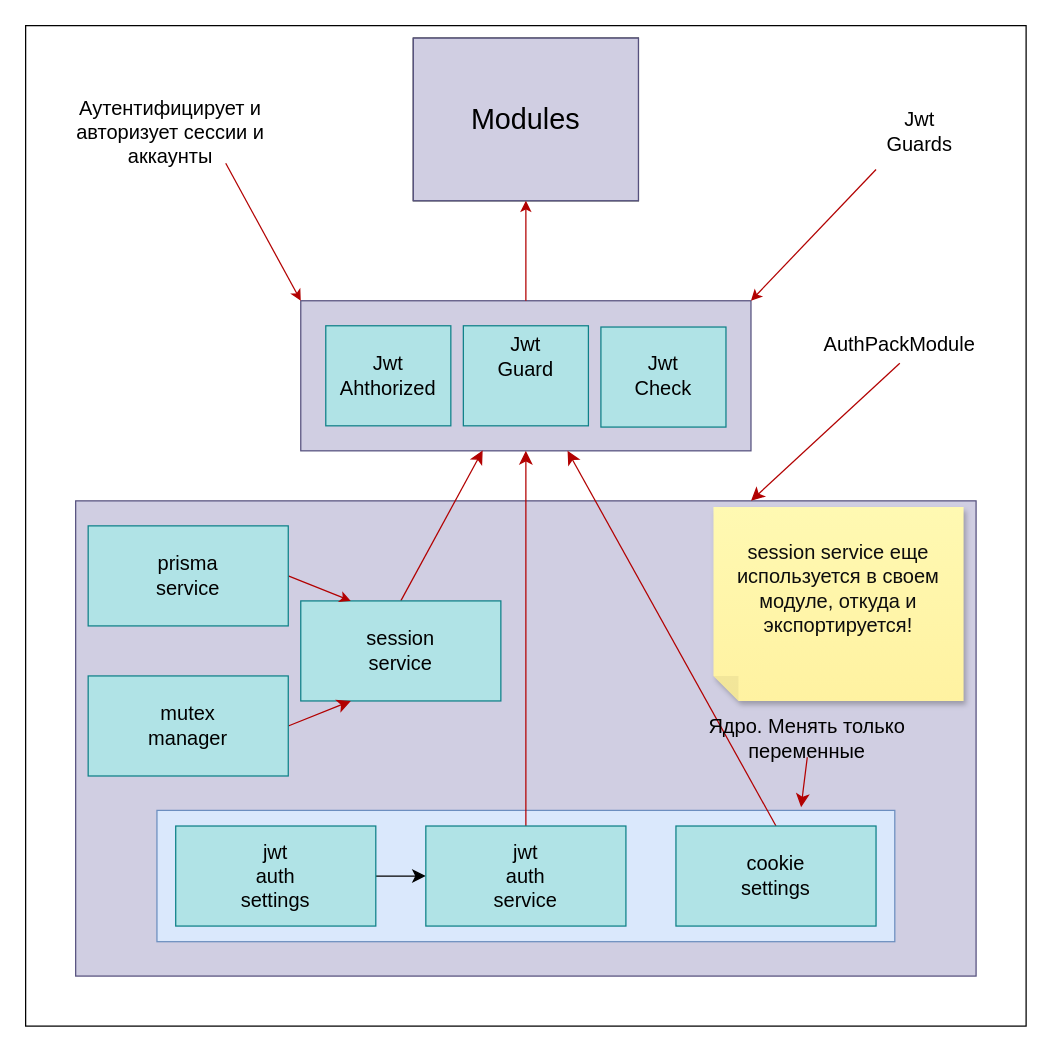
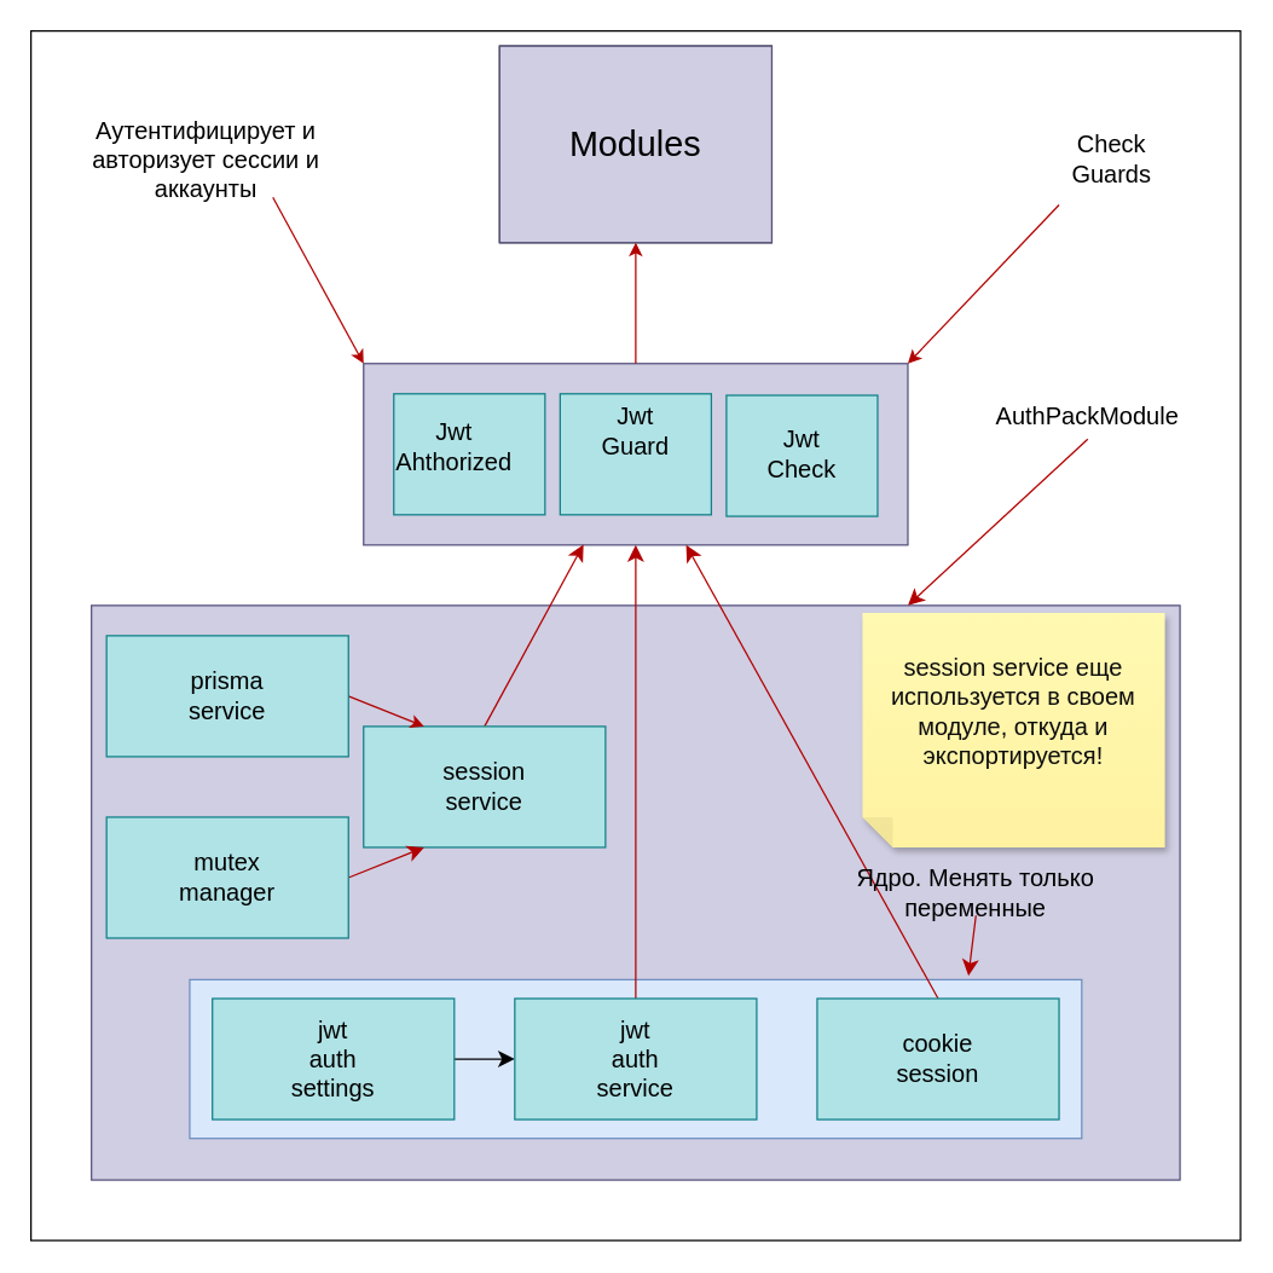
- <mxCell id="42" value="Jwt&lt;br&gt;Guards" style="text;strokeColor=none;align=center;fillColor=none;html=1;verticalAlign=middle;whiteSpace=wrap;rounded=0;fontSize=16;fontColor=#000000;" parent="1" vertex="1"><mxGeometry x="700" y="75" width="70" height="60" as="geometry" /></mxCell>
+ <mxCell id="42" value="Check&lt;br&gt;Guards" style="text;strokeColor=none;align=center;fillColor=none;html=1;verticalAlign=middle;whiteSpace=wrap;rounded=0;fontSize=16;fontColor=#000000;" parent="1" vertex="1"><mxGeometry x="700" y="75" width="70" height="60" as="geometry" /></mxCell>
- <mxCell id="40" value="Jwt&lt;br style=&quot;font-size: 16px;&quot;&gt;Ahthorized" style="text;strokeColor=none;align=center;fillColor=none;html=1;verticalAlign=middle;whiteSpace=wrap;rounded=0;fontSize=16;fontColor=#000000;" parent="1" vertex="1"><mxGeometry x="280" y="285" width="60" height="30" as="geometry" /></mxCell>
+ <mxCell id="40" value="Jwt&lt;br style=&quot;font-size: 16px;&quot;&gt;Ahthorized" style="text;strokeColor=none;align=center;fillColor=none;html=1;verticalAlign=middle;whiteSpace=wrap;rounded=0;fontSize=16;fontColor=#000000;" parent="1" vertex="1"><mxGeometry x="270" y="280" width="60" height="30" as="geometry" /></mxCell>
- <mxCell id="23" value="cookie&lt;div&gt;settings&lt;/div&gt;" style="text;strokeColor=none;fillColor=none;html=1;align=center;verticalAlign=middle;whiteSpace=wrap;rounded=0;fontSize=16;fontColor=#000000;" parent="1" vertex="1"><mxGeometry x="590" y="685" width="60" height="30" as="geometry" /></mxCell>
+ <mxCell id="23" value="cookie&lt;div&gt;session&lt;/div&gt;" style="text;strokeColor=none;fillColor=none;html=1;align=center;verticalAlign=middle;whiteSpace=wrap;rounded=0;fontSize=16;fontColor=#000000;" parent="1" vertex="1"><mxGeometry x="590" y="685" width="60" height="30" as="geometry" /></mxCell>
